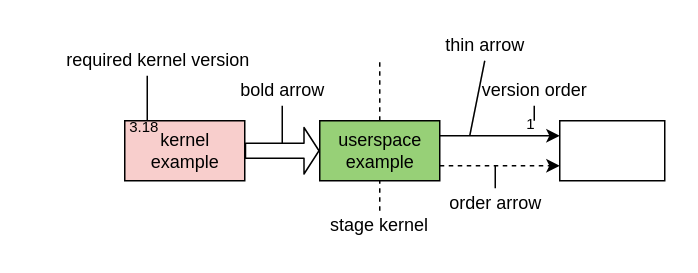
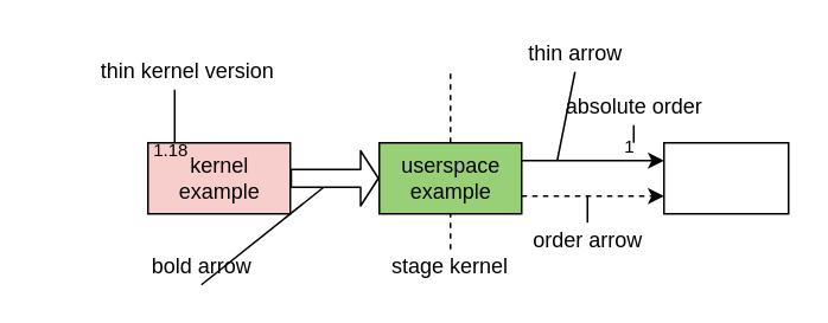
- <mxCell id="23" value="required kernel version" style="text;html=1;strokeColor=none;fillColor=none;align=center;verticalAlign=middle;whiteSpace=wrap;rounded=0;" vertex="1" parent="1"><mxGeometry x="20" y="30" width="170" height="20" as="geometry" /></mxCell>
+ <mxCell id="23" value="thin kernel version" style="text;html=1;strokeColor=none;fillColor=none;align=center;verticalAlign=middle;whiteSpace=wrap;rounded=0;" vertex="1" parent="1"><mxGeometry x="20" y="30" width="170" height="20" as="geometry" /></mxCell>
- <mxCell id="14" value="bold arrow" style="text;html=1;strokeColor=none;fillColor=none;align=center;verticalAlign=middle;whiteSpace=wrap;rounded=0;" vertex="1" parent="1"><mxGeometry x="142.5" y="50" width="90" height="20" as="geometry" /></mxCell>
+ <mxCell id="14" value="bold arrow" style="text;html=1;strokeColor=none;fillColor=none;align=center;verticalAlign=middle;whiteSpace=wrap;rounded=0;" vertex="1" parent="1"><mxGeometry x="67.5" y="140" width="90" height="20" as="geometry" /></mxCell>
- <mxCell id="17" value="version order" style="text;html=1;strokeColor=none;fillColor=none;align=center;verticalAlign=middle;whiteSpace=wrap;rounded=0;" vertex="1" parent="1"><mxGeometry x="300.5" y="50" width="110" height="20" as="geometry" /></mxCell>
+ <mxCell id="17" value="absolute order" style="text;html=1;strokeColor=none;fillColor=none;align=center;verticalAlign=middle;whiteSpace=wrap;rounded=0;" vertex="1" parent="1"><mxGeometry x="300.5" y="50" width="110" height="20" as="geometry" /></mxCell>
- <mxCell id="7" value="3.18" style="rounded=0;whiteSpace=wrap;html=1;gradientColor=none;strokeColor=none;fillColor=none;fontSize=10;spacing=0;spacingTop=-4;align=left;spacingLeft=3;" vertex="1" parent="5"><mxGeometry width="30" height="11" as="geometry" /></mxCell>
+ <mxCell id="7" value="1.18" style="rounded=0;whiteSpace=wrap;html=1;gradientColor=none;strokeColor=none;fillColor=none;fontSize=10;spacing=0;spacingTop=-4;align=left;spacingLeft=3;" vertex="1" parent="5"><mxGeometry width="30" height="11" as="geometry" /></mxCell>
